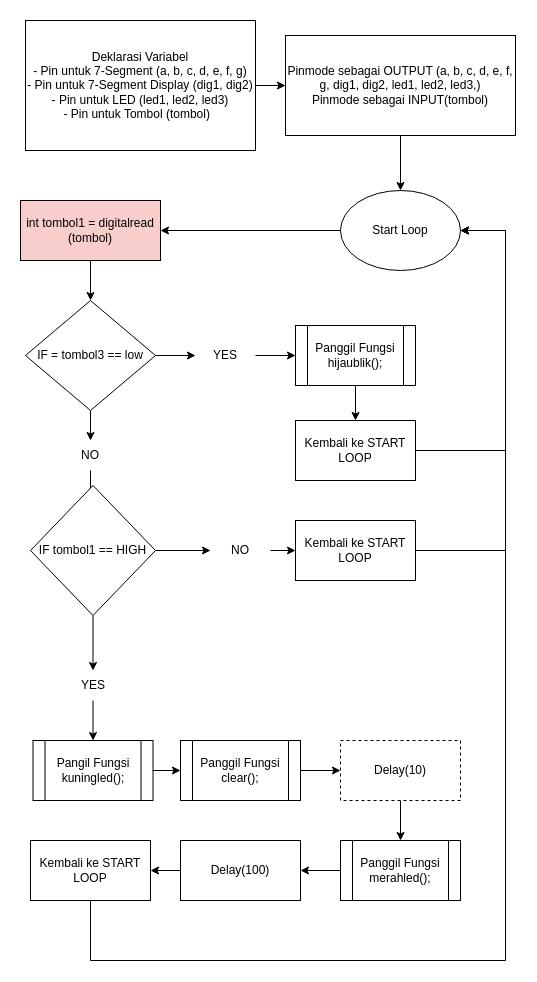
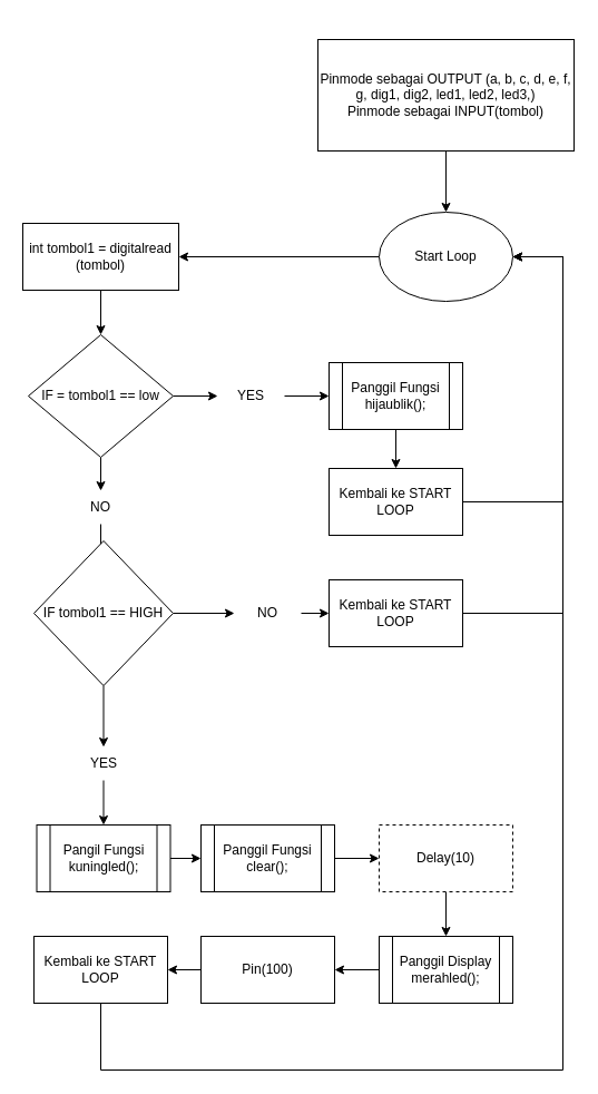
- <mxCell id="3" value="Deklarasi Variabel&lt;div&gt;&lt;span style=&quot;background-color: initial;&quot; class=&quot;hljs-bullet&quot;&gt;-&lt;/span&gt;&lt;span style=&quot;background-color: initial;&quot;&gt; Pin untuk 7-Segment (a, b, c, d, e, f, g)&lt;/span&gt;&lt;/div&gt;&lt;div&gt;&lt;span style=&quot;background-color: initial;&quot; class=&quot;hljs-bullet&quot;&gt;-&lt;/span&gt;&lt;span style=&quot;background-color: initial;&quot;&gt; Pin untuk 7-Segment Display (dig1, dig2)&lt;/span&gt;&lt;div&gt;&lt;span class=&quot;hljs-bullet&quot;&gt;  -&lt;/span&gt; Pin untuk LED (led1, led2, led3)&lt;br&gt;&lt;span class=&quot;hljs-bullet&quot;&gt;  -&lt;/span&gt; Pin untuk Tombol (tombol)&amp;nbsp;&amp;nbsp;&lt;/div&gt;&lt;/div&gt;" style="whiteSpace=wrap;html=1;align=center;" vertex="1" parent="1"><mxGeometry x="25" y="20" width="230" height="130" as="geometry" /></mxCell>
- <mxCell id="2" value="" style="edgeStyle=orthogonalEdgeStyle;rounded=0;orthogonalLoop=1;jettySize=auto;html=1;align=center;" edge="1" parent="1" source="3" target="5"><mxGeometry relative="1" as="geometry" /></mxCell>
- <mxCell id="7" value="int tombol1 = digitalread (tombol)" style="whiteSpace=wrap;html=1;fillColor=#f8cecc;" vertex="1" parent="1"><mxGeometry x="20" y="200" width="140" height="60" as="geometry" /></mxCell>
+ <mxCell id="7" value="int tombol1 = digitalread (tombol)" style="whiteSpace=wrap;html=1;" vertex="1" parent="1"><mxGeometry x="20" y="200" width="140" height="60" as="geometry" /></mxCell>
- <mxCell id="10" value="IF = tombol3 == low" style="rhombus;whiteSpace=wrap;html=1;" vertex="1" parent="1"><mxGeometry x="25" y="300" width="130" height="110" as="geometry" /></mxCell>
+ <mxCell id="10" value="IF = tombol1 == low" style="rhombus;whiteSpace=wrap;html=1;" vertex="1" parent="1"><mxGeometry x="25" y="300" width="130" height="110" as="geometry" /></mxCell>
- <mxCell id="39" value="Delay(100)" style="whiteSpace=wrap;html=1;" vertex="1" parent="1"><mxGeometry x="180" y="840" width="120" height="60" as="geometry" /></mxCell>
+ <mxCell id="39" value="Pin(100)" style="whiteSpace=wrap;html=1;" vertex="1" parent="1"><mxGeometry x="180" y="840" width="120" height="60" as="geometry" /></mxCell>
- <mxCell id="37" value="Panggil Fungsi merahled();" style="shape=process;whiteSpace=wrap;html=1;backgroundOutline=1;" vertex="1" parent="1"><mxGeometry x="340" y="840" width="120" height="60" as="geometry" /></mxCell>
+ <mxCell id="37" value="Panggil Display merahled();" style="shape=process;whiteSpace=wrap;html=1;backgroundOutline=1;" vertex="1" parent="1"><mxGeometry x="340" y="840" width="120" height="60" as="geometry" /></mxCell>
